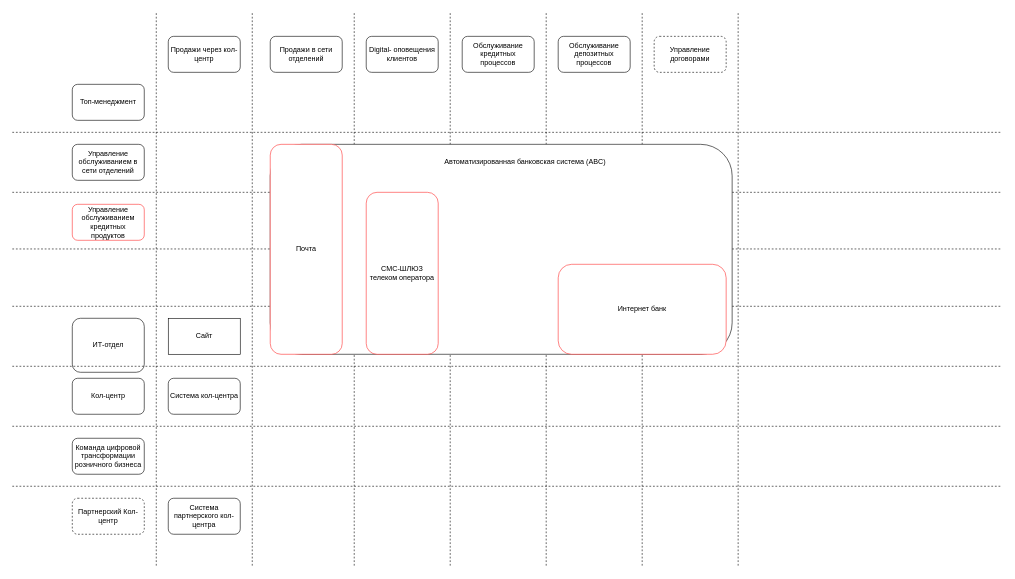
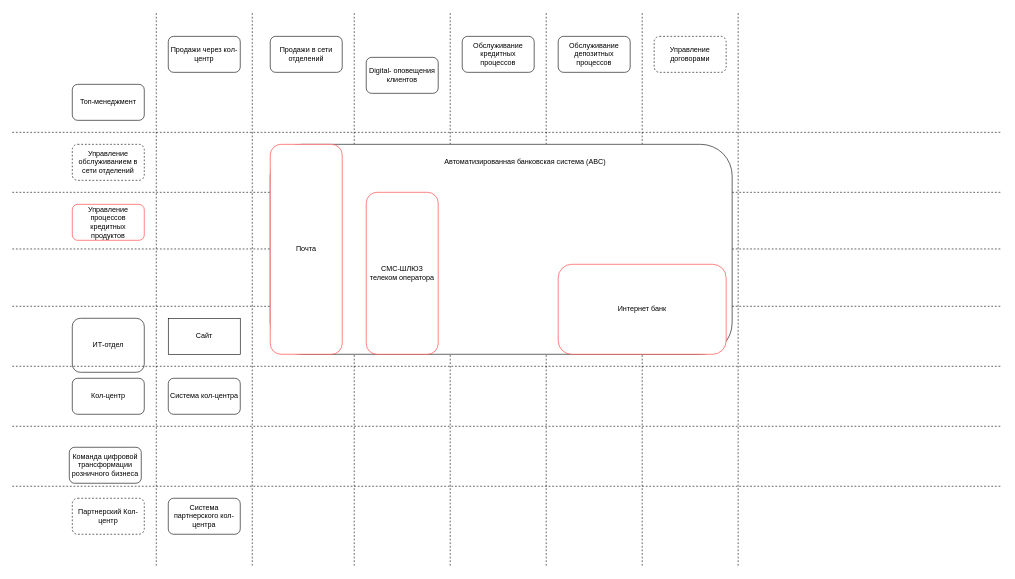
- <mxCell id="10" value="Digital- оповещения клиентов" style="rounded=1;whiteSpace=wrap;html=1;" parent="1" vertex="1"><mxGeometry x="610" y="60" width="120" height="60" as="geometry" /></mxCell>
+ <mxCell id="10" value="Digital- оповещения клиентов" style="rounded=1;whiteSpace=wrap;html=1;" parent="1" vertex="1"><mxGeometry x="610" y="95" width="120" height="60" as="geometry" /></mxCell>
- <mxCell id="3" value="Управление обслуживанием в сети отделений" style="rounded=1;whiteSpace=wrap;html=1;" parent="1" vertex="1"><mxGeometry x="120" y="240" width="120" height="60" as="geometry" /></mxCell>
+ <mxCell id="3" value="Управление обслуживанием в сети отделений" style="rounded=1;whiteSpace=wrap;html=1;dashed=1;" parent="1" vertex="1"><mxGeometry x="120" y="240" width="120" height="60" as="geometry" /></mxCell>
- <mxCell id="6" value="Управление обслуживанием кредитных продуктов" style="rounded=1;whiteSpace=wrap;html=1;strokeColor=#FF3333;" parent="1" vertex="1"><mxGeometry x="120" y="340" width="120" height="60" as="geometry" /></mxCell>
+ <mxCell id="6" value="Управление процессов кредитных продуктов" style="rounded=1;whiteSpace=wrap;html=1;strokeColor=#FF3333;" parent="1" vertex="1"><mxGeometry x="120" y="340" width="120" height="60" as="geometry" /></mxCell>
- <mxCell id="7" value="Команда цифровой трансформации розничного бизнеса" style="rounded=1;whiteSpace=wrap;html=1;" parent="1" vertex="1"><mxGeometry x="120" y="730" width="120" height="60" as="geometry" /></mxCell>
+ <mxCell id="7" value="Команда цифровой трансформации розничного бизнеса" style="rounded=1;whiteSpace=wrap;html=1;" parent="1" vertex="1"><mxGeometry x="115" y="745" width="120" height="60" as="geometry" /></mxCell>
